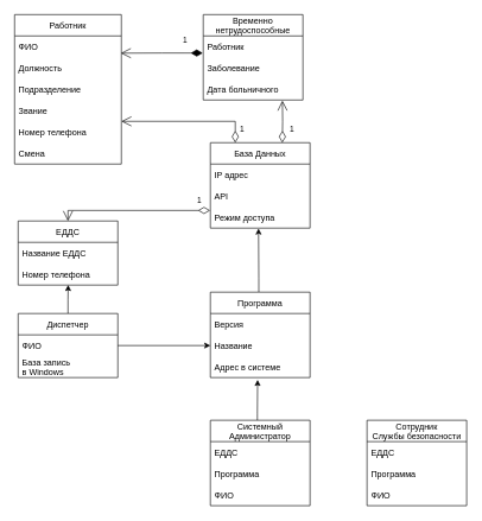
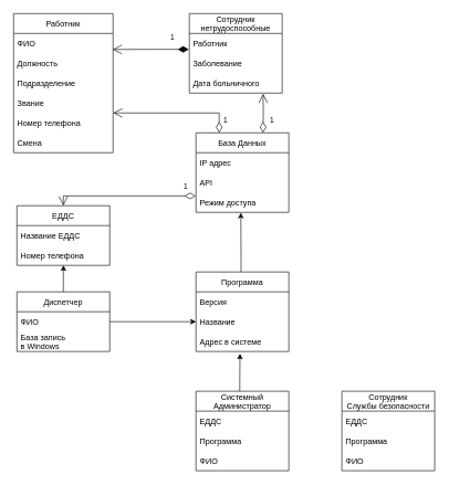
- <mxCell id="13" value="Временно &#10;нетрудоспособные" style="swimlane;fontStyle=0;childLayout=stackLayout;horizontal=1;startSize=30;horizontalStack=0;resizeParent=1;resizeParentMax=0;resizeLast=0;collapsible=1;marginBottom=0;" vertex="1" parent="1"><mxGeometry x="285" y="20" width="140" height="120" as="geometry" /></mxCell>
+ <mxCell id="13" value="Сотрудник &#10;нетрудоспособные" style="swimlane;fontStyle=0;childLayout=stackLayout;horizontal=1;startSize=30;horizontalStack=0;resizeParent=1;resizeParentMax=0;resizeLast=0;collapsible=1;marginBottom=0;" vertex="1" parent="1"><mxGeometry x="285" y="20" width="140" height="120" as="geometry" /></mxCell>
